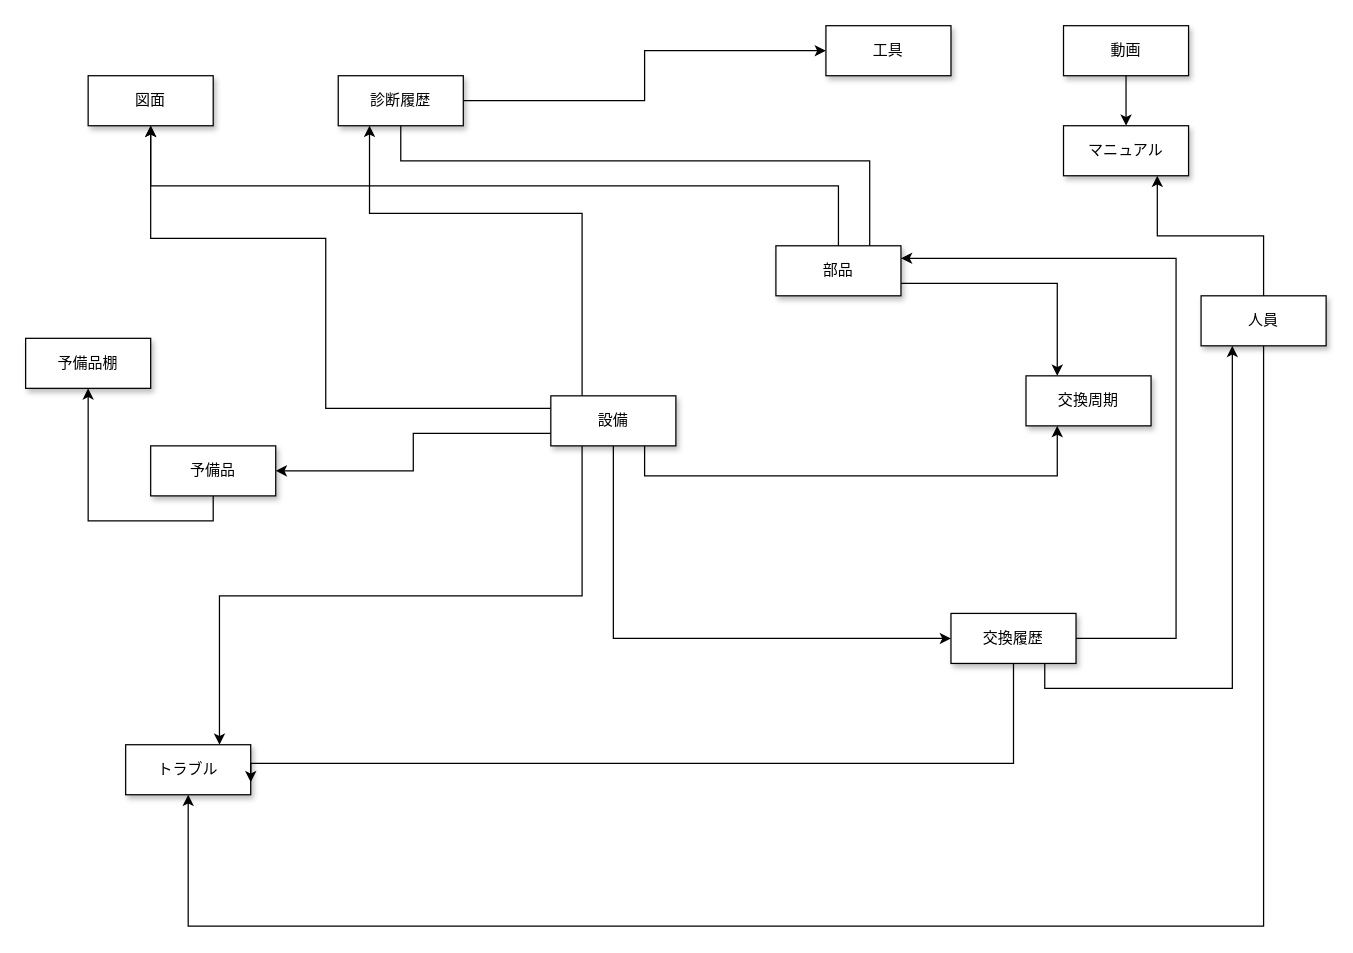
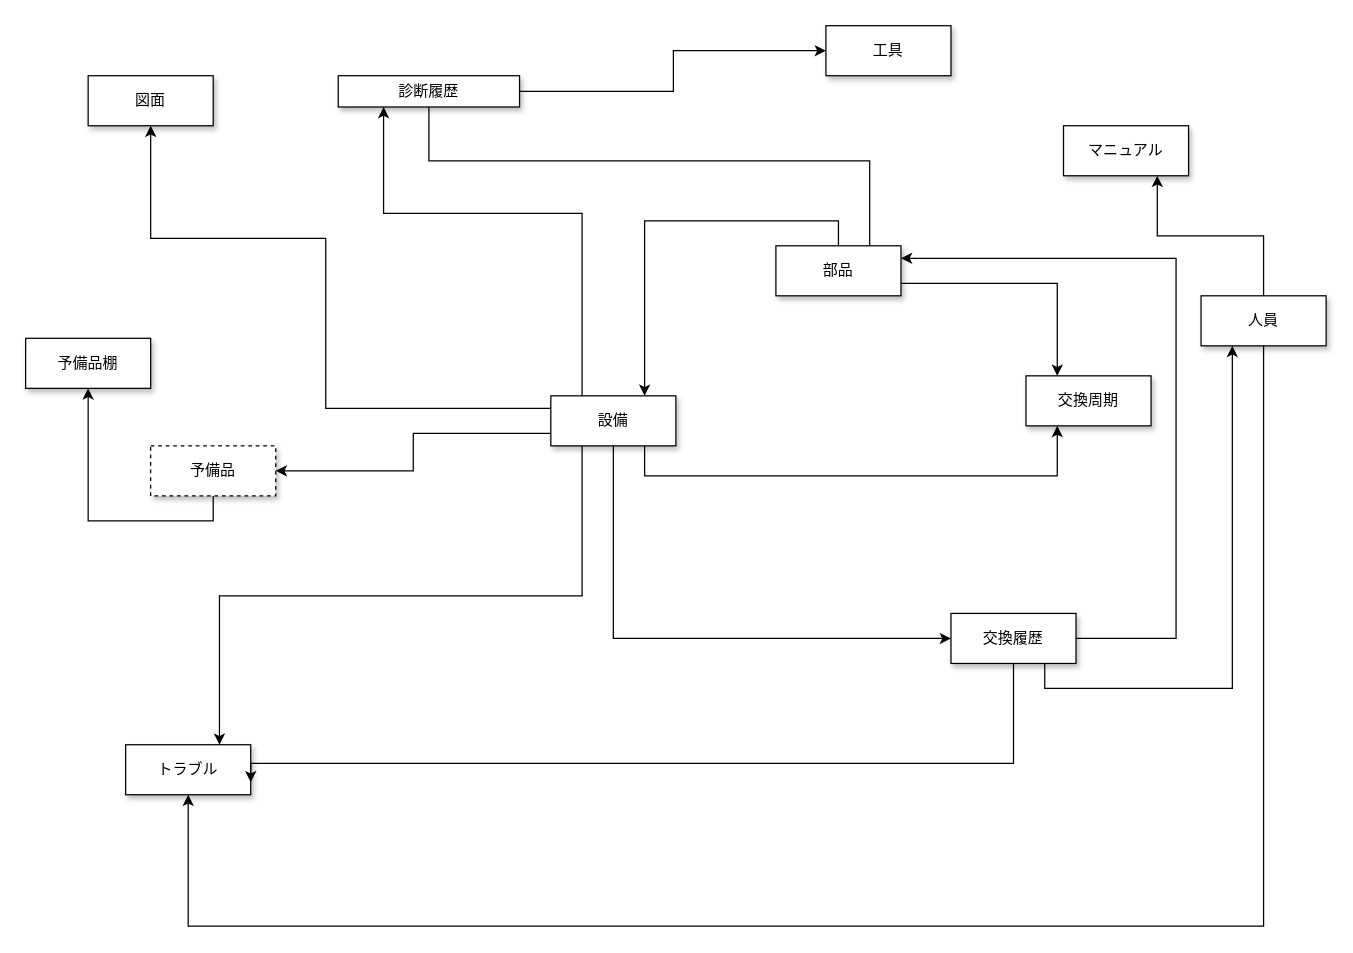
- <mxCell id="18" value="動画" style="whiteSpace=wrap;html=1;align=center;shadow=1;snapToPoint=0;" parent="1" vertex="1"><mxGeometry x="850" y="20" width="100" height="40" as="geometry" /></mxCell>
- <mxCell id="29" style="edgeStyle=elbowEdgeStyle;rounded=0;orthogonalLoop=1;jettySize=auto;html=1;entryX=0.5;entryY=0;entryDx=0;entryDy=0;snapToPoint=0;elbow=vertical;exitX=0.5;exitY=1;exitDx=0;exitDy=0;" parent="1" source="18" target="17" edge="1"><mxGeometry relative="1" as="geometry"><mxPoint x="740" y="100" as="sourcePoint" /><mxPoint x="230" y="170" as="targetPoint" /></mxGeometry></mxCell>
- <mxCell id="31" value="診断履歴" style="whiteSpace=wrap;html=1;align=center;shadow=1;snapToPoint=0;" parent="1" vertex="1"><mxGeometry x="270" y="60" width="100" height="40" as="geometry" /></mxCell>
+ <mxCell id="31" value="診断履歴" style="whiteSpace=wrap;html=1;align=center;shadow=1;snapToPoint=0;" parent="1" vertex="1"><mxGeometry x="270" y="60" width="145" height="25" as="geometry" /></mxCell>
- <mxCell id="9" style="edgeStyle=orthogonalEdgeStyle;rounded=0;orthogonalLoop=1;jettySize=auto;html=1;exitX=0.5;exitY=0;exitDx=0;exitDy=0;snapToPoint=0;" parent="1" source="12" target="28" edge="1"><mxGeometry relative="1" as="geometry" /></mxCell>
+ <mxCell id="9" style="edgeStyle=orthogonalEdgeStyle;rounded=0;orthogonalLoop=1;jettySize=auto;html=1;exitX=0.5;exitY=0;exitDx=0;exitDy=0;entryX=0.75;entryY=0;entryDx=0;entryDy=0;snapToPoint=0;" parent="1" source="12" target="8" edge="1"><mxGeometry relative="1" as="geometry" /></mxCell>
- <mxCell id="14" value="予備品" style="whiteSpace=wrap;html=1;align=center;shadow=1;snapToPoint=0;" parent="1" vertex="1"><mxGeometry x="120" y="356" width="100" height="40" as="geometry" /></mxCell>
+ <mxCell id="14" value="予備品" style="whiteSpace=wrap;html=1;align=center;shadow=1;snapToPoint=0;dashed=1;" parent="1" vertex="1"><mxGeometry x="120" y="356" width="100" height="40" as="geometry" /></mxCell>
